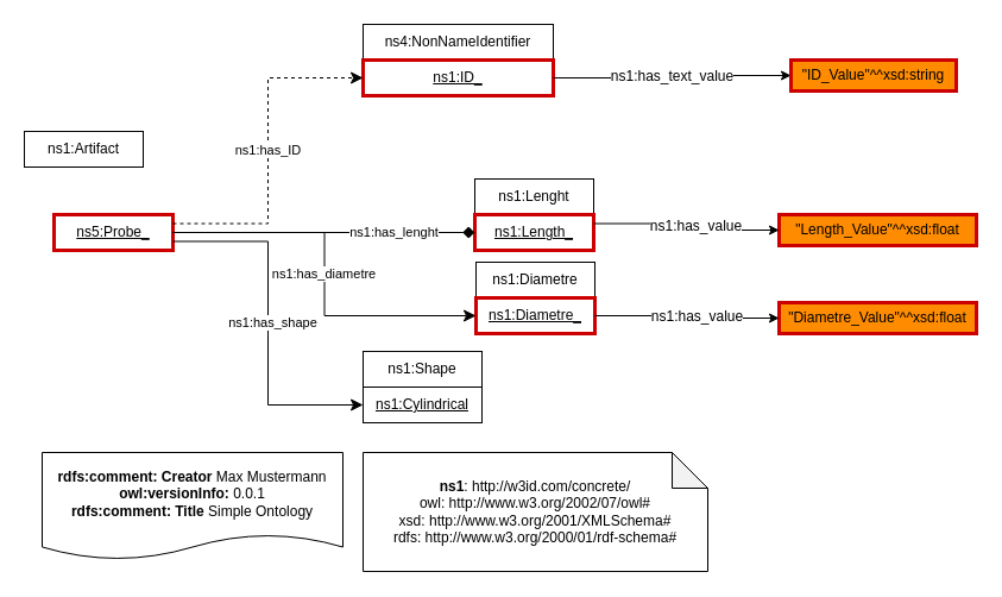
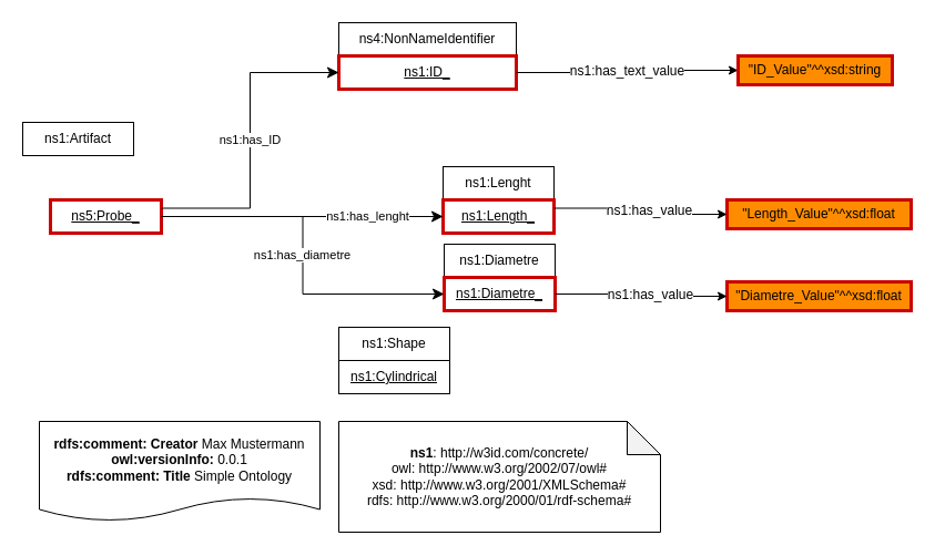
- <mxCell id="12" value="ns1:has_ID" style="endArrow=classic;html=1;exitX=1;exitY=0.25;exitDx=0;exitDy=0;endSize=8;arcSize=0;entryX=0;entryY=0.5;entryDx=0;entryDy=0;edgeStyle=orthogonalEdgeStyle;dashed=1;" parent="1" source="3" target="5" edge="1"><mxGeometry x="464" y="330" width="90" height="26" as="geometry"><mxPoint x="485" y="250" as="sourcePoint" /><mxPoint x="235" y="140" as="targetPoint" /></mxGeometry></mxCell>
+ <mxCell id="12" value="ns1:has_ID" style="endArrow=classic;html=1;exitX=1;exitY=0.25;exitDx=0;exitDy=0;endSize=8;arcSize=0;entryX=0;entryY=0.5;entryDx=0;entryDy=0;edgeStyle=orthogonalEdgeStyle;" parent="1" source="3" target="5" edge="1"><mxGeometry x="464" y="330" width="90" height="26" as="geometry"><mxPoint x="485" y="250" as="sourcePoint" /><mxPoint x="235" y="140" as="targetPoint" /></mxGeometry></mxCell>
- <mxCell id="11" value="ns1:has_lenght" style="endArrow=diamond;html=1;exitX=1;exitY=0.5;exitDx=0;exitDy=0;entryX=0;entryY=0.5;entryDx=0;entryDy=0;endSize=8;arcSize=0;edgeStyle=orthogonalEdgeStyle;" parent="1" source="3" target="7" edge="1"><mxGeometry width="90" height="26" as="geometry"><mxPoint x="465" y="240" as="sourcePoint" /><mxPoint x="597" y="240" as="targetPoint" /><mxPoint x="59" as="offset" /></mxGeometry></mxCell>
+ <mxCell id="11" value="ns1:has_lenght" style="endArrow=classic;html=1;exitX=1;exitY=0.5;exitDx=0;exitDy=0;entryX=0;entryY=0.5;entryDx=0;entryDy=0;endSize=8;arcSize=0;edgeStyle=orthogonalEdgeStyle;" parent="1" source="3" target="7" edge="1"><mxGeometry width="90" height="26" as="geometry"><mxPoint x="465" y="240" as="sourcePoint" /><mxPoint x="597" y="240" as="targetPoint" /><mxPoint x="59" as="offset" /></mxGeometry></mxCell>
- <mxCell id="10" value="ns1:has_shape" style="endArrow=classic;html=1;exitX=1;exitY=0.75;exitDx=0;exitDy=0;entryX=0;entryY=0.5;entryDx=0;entryDy=0;endSize=8;arcSize=0;edgeStyle=orthogonalEdgeStyle;" parent="1" source="3" target="9" edge="1"><mxGeometry x="-570" y="83" width="90" height="26" as="geometry"><mxPoint x="245" y="280" as="sourcePoint" /><mxPoint x="369" y="280" as="targetPoint" /><mxPoint x="4" as="offset" /></mxGeometry></mxCell>
